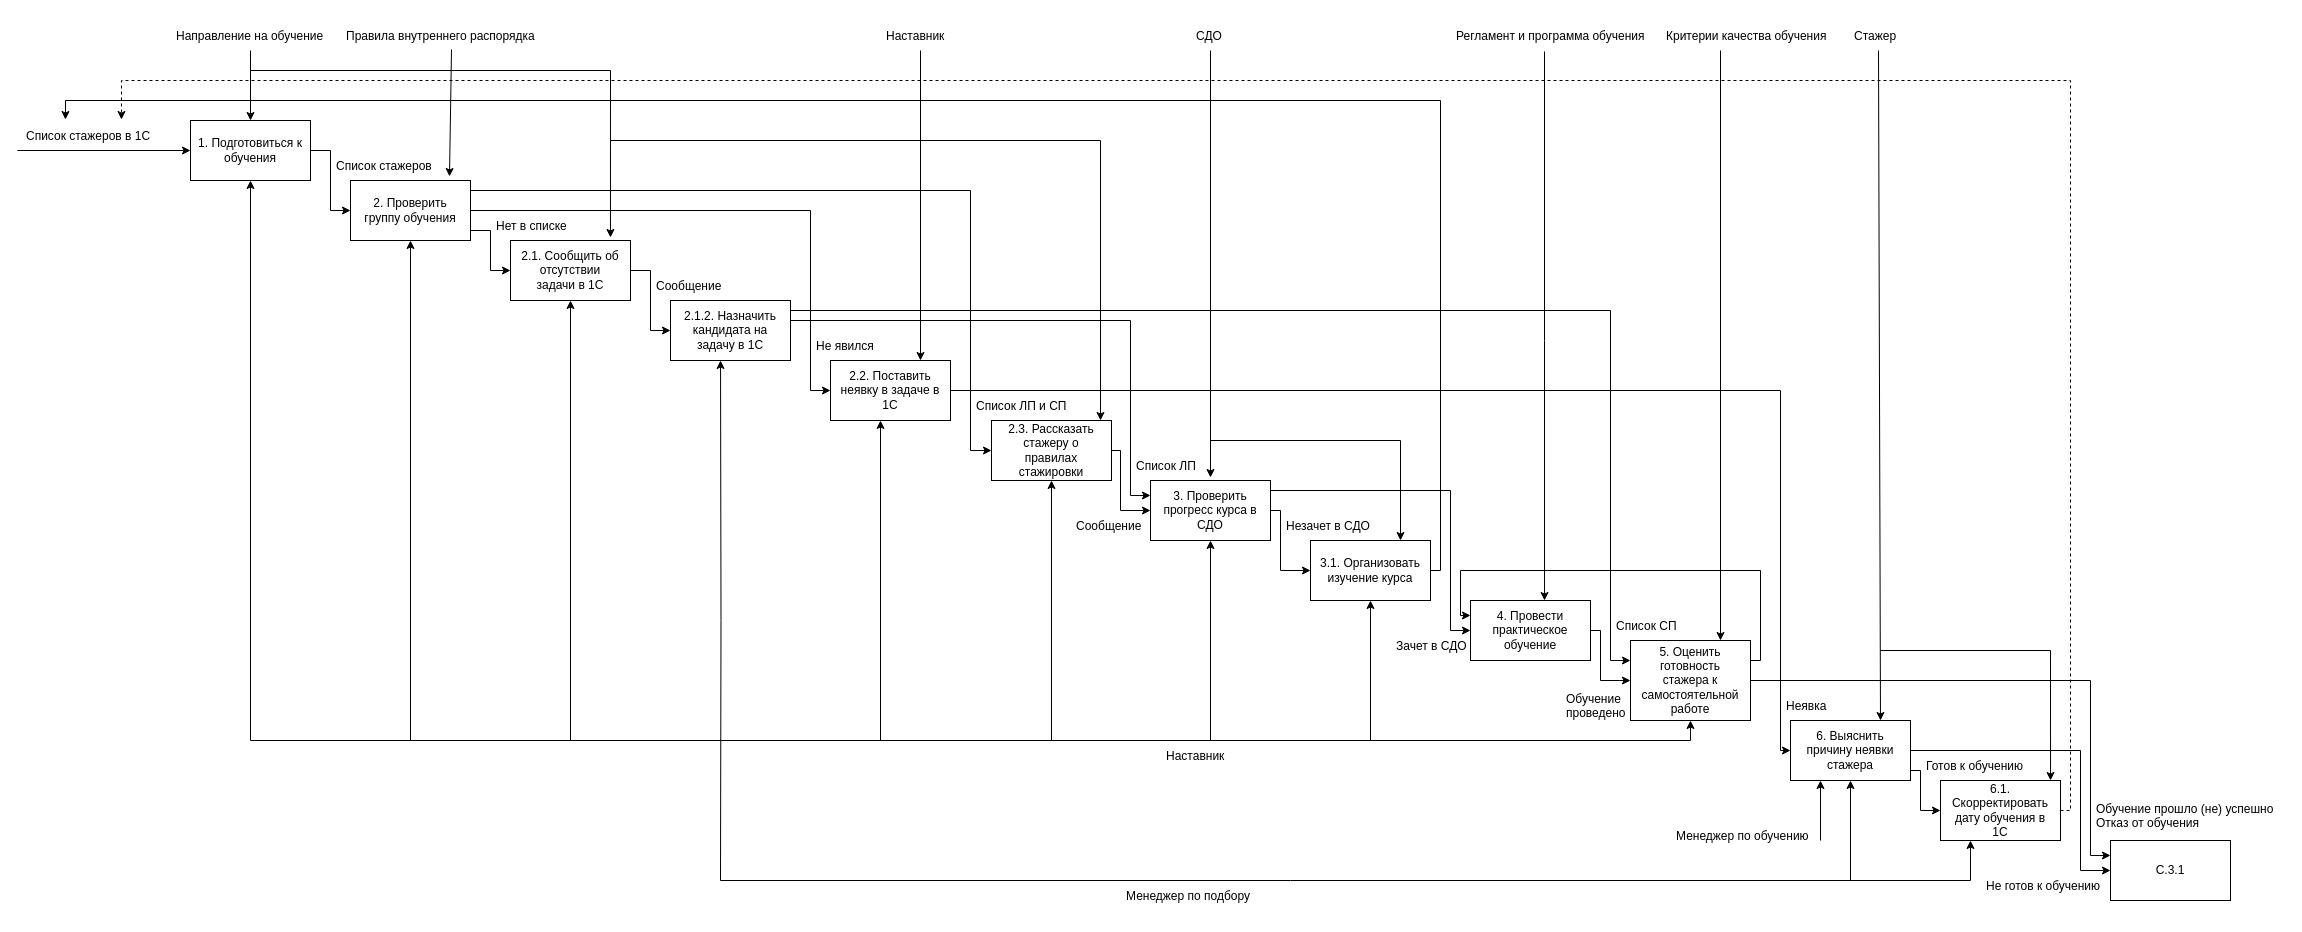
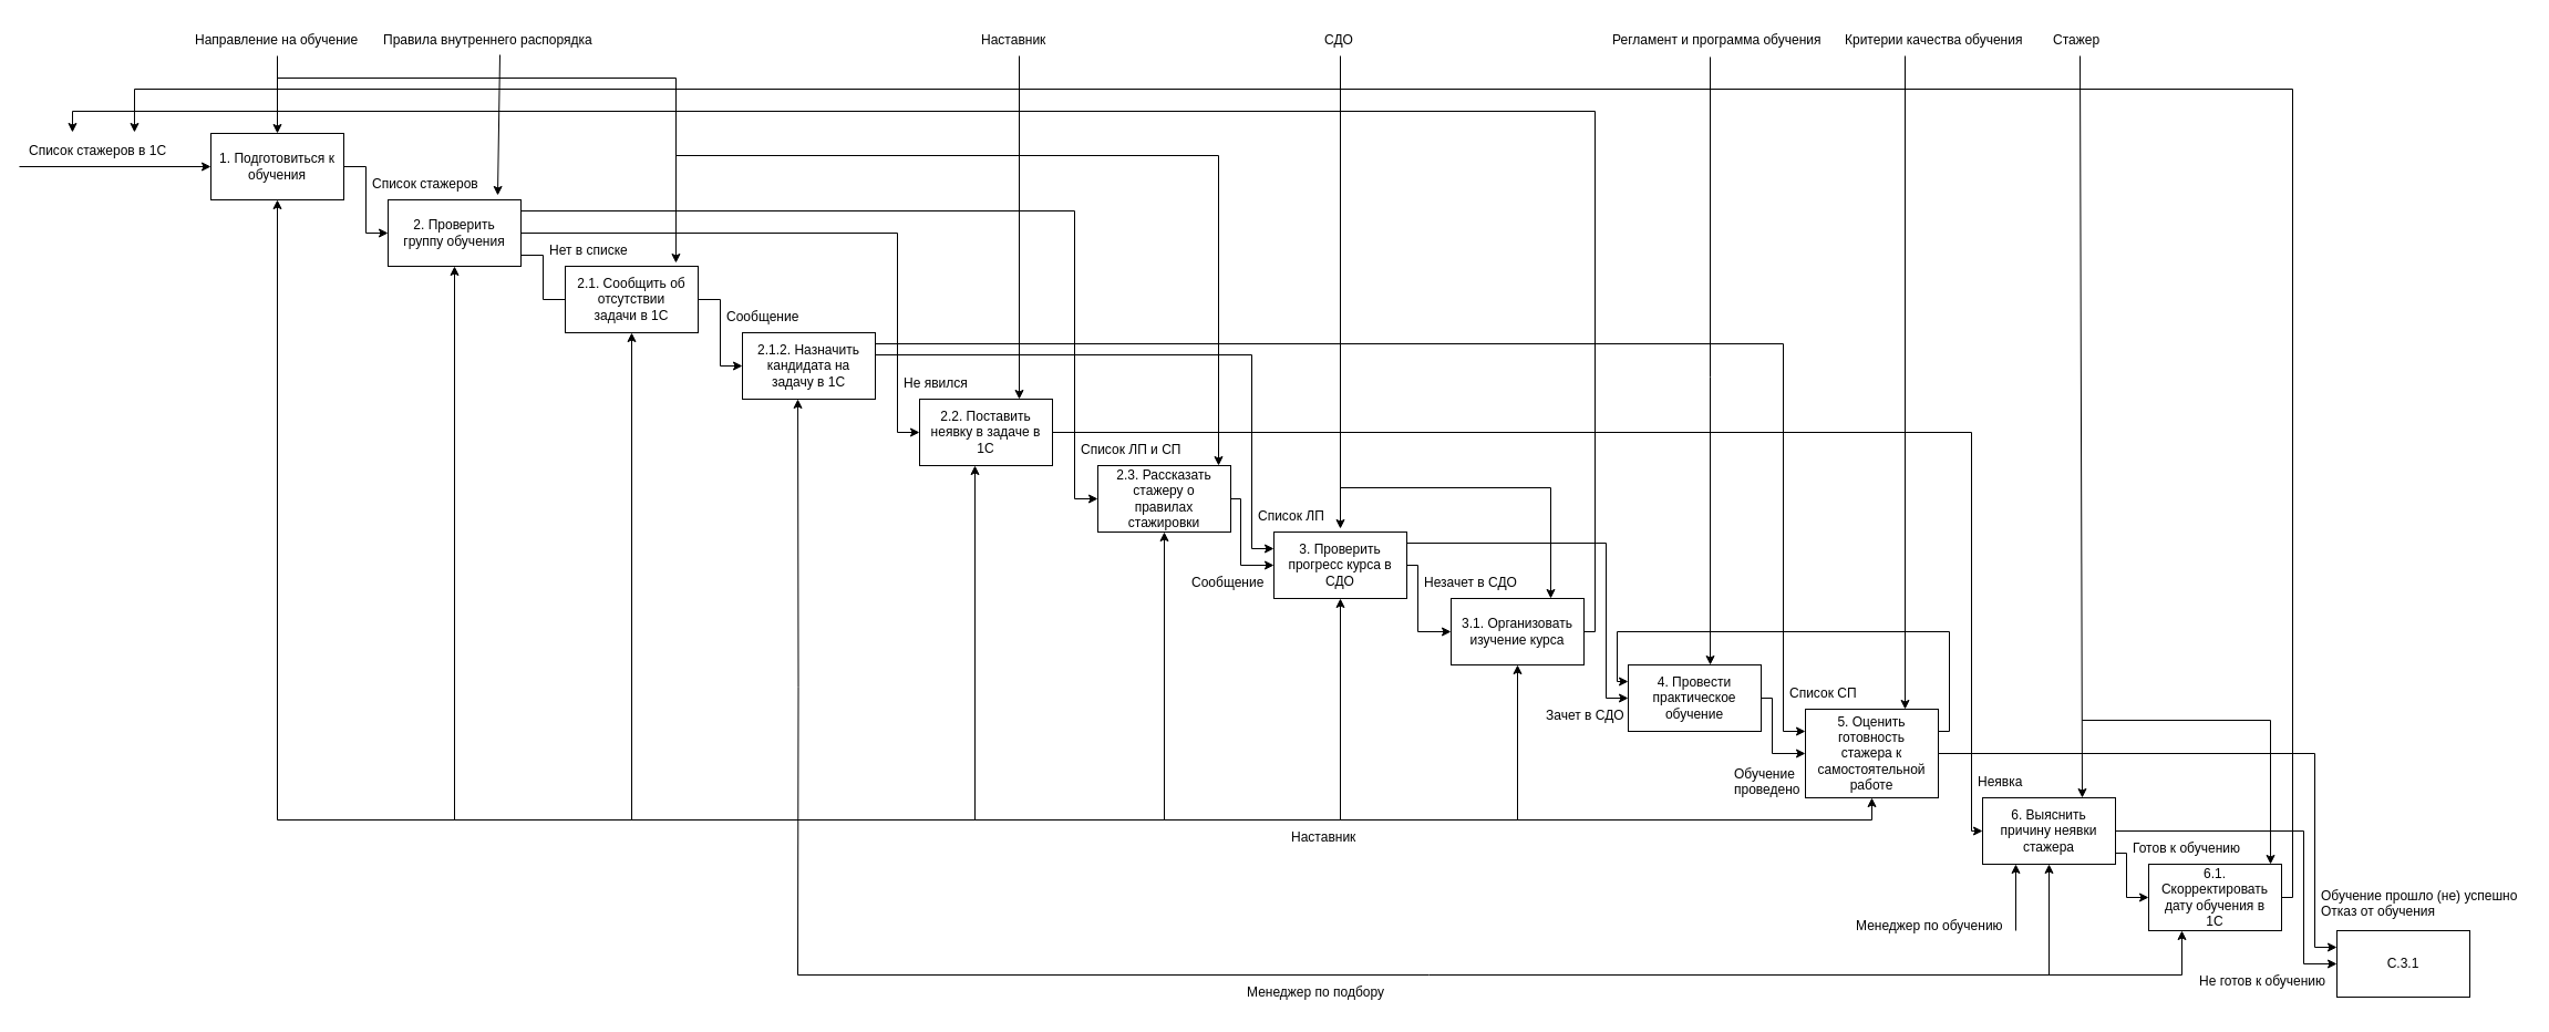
- <mxCell id="30" value="" style="edgeStyle=orthogonalEdgeStyle;rounded=0;orthogonalLoop=1;jettySize=auto;html=1;entryX=0.631;entryY=-0.033;entryDx=0;entryDy=0;entryPerimeter=0;exitX=1;exitY=0.5;exitDx=0;exitDy=0;dashed=1;" parent="1" source="31" target="33" edge="1"><mxGeometry relative="1" as="geometry"><mxPoint x="2140" y="810" as="targetPoint" /><Array as="points"><mxPoint x="2070" y="810" /><mxPoint x="2070" y="80" /><mxPoint x="121" y="80" /></Array></mxGeometry></mxCell>
+ <mxCell id="30" value="" style="edgeStyle=orthogonalEdgeStyle;rounded=0;orthogonalLoop=1;jettySize=auto;html=1;entryX=0.631;entryY=-0.033;entryDx=0;entryDy=0;entryPerimeter=0;exitX=1;exitY=0.5;exitDx=0;exitDy=0;" parent="1" source="31" target="33" edge="1"><mxGeometry relative="1" as="geometry"><mxPoint x="2140" y="810" as="targetPoint" /><Array as="points"><mxPoint x="2070" y="810" /><mxPoint x="2070" y="80" /><mxPoint x="121" y="80" /></Array></mxGeometry></mxCell>
- <mxCell id="4" value="" style="edgeStyle=orthogonalEdgeStyle;rounded=0;orthogonalLoop=1;jettySize=auto;html=1;entryX=0;entryY=0.5;entryDx=0;entryDy=0;" parent="1" source="7" target="9" edge="1"><mxGeometry relative="1" as="geometry"><mxPoint x="550" y="210" as="targetPoint" /><Array as="points"><mxPoint x="490" y="230" /><mxPoint x="490" y="270" /></Array></mxGeometry></mxCell>
+ <mxCell id="4" value="" style="edgeStyle=orthogonalEdgeStyle;rounded=0;orthogonalLoop=1;jettySize=auto;html=1;entryX=0;entryY=0.5;entryDx=0;entryDy=0;endArrow=none;" parent="1" source="7" target="9" edge="1"><mxGeometry relative="1" as="geometry"><mxPoint x="550" y="210" as="targetPoint" /><Array as="points"><mxPoint x="490" y="230" /><mxPoint x="490" y="270" /></Array></mxGeometry></mxCell>
